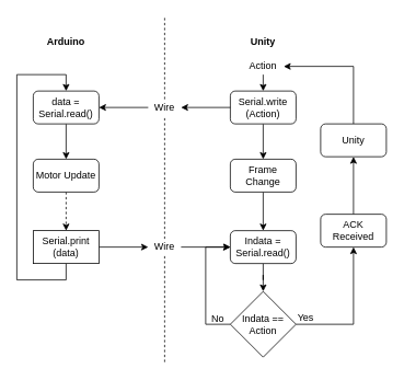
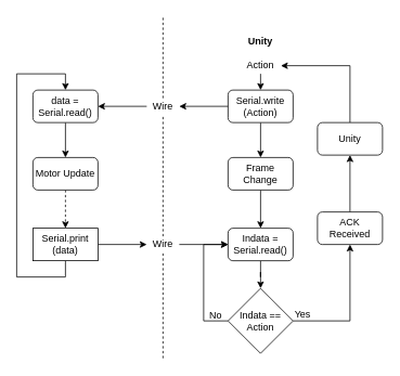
- <mxCell id="3" value="&lt;b&gt;Arduino&lt;/b&gt;" style="text;html=1;strokeColor=none;fillColor=none;align=center;verticalAlign=middle;whiteSpace=wrap;rounded=0;" vertex="1" parent="1"><mxGeometry x="60" y="40" width="40" height="20" as="geometry" /></mxCell>
